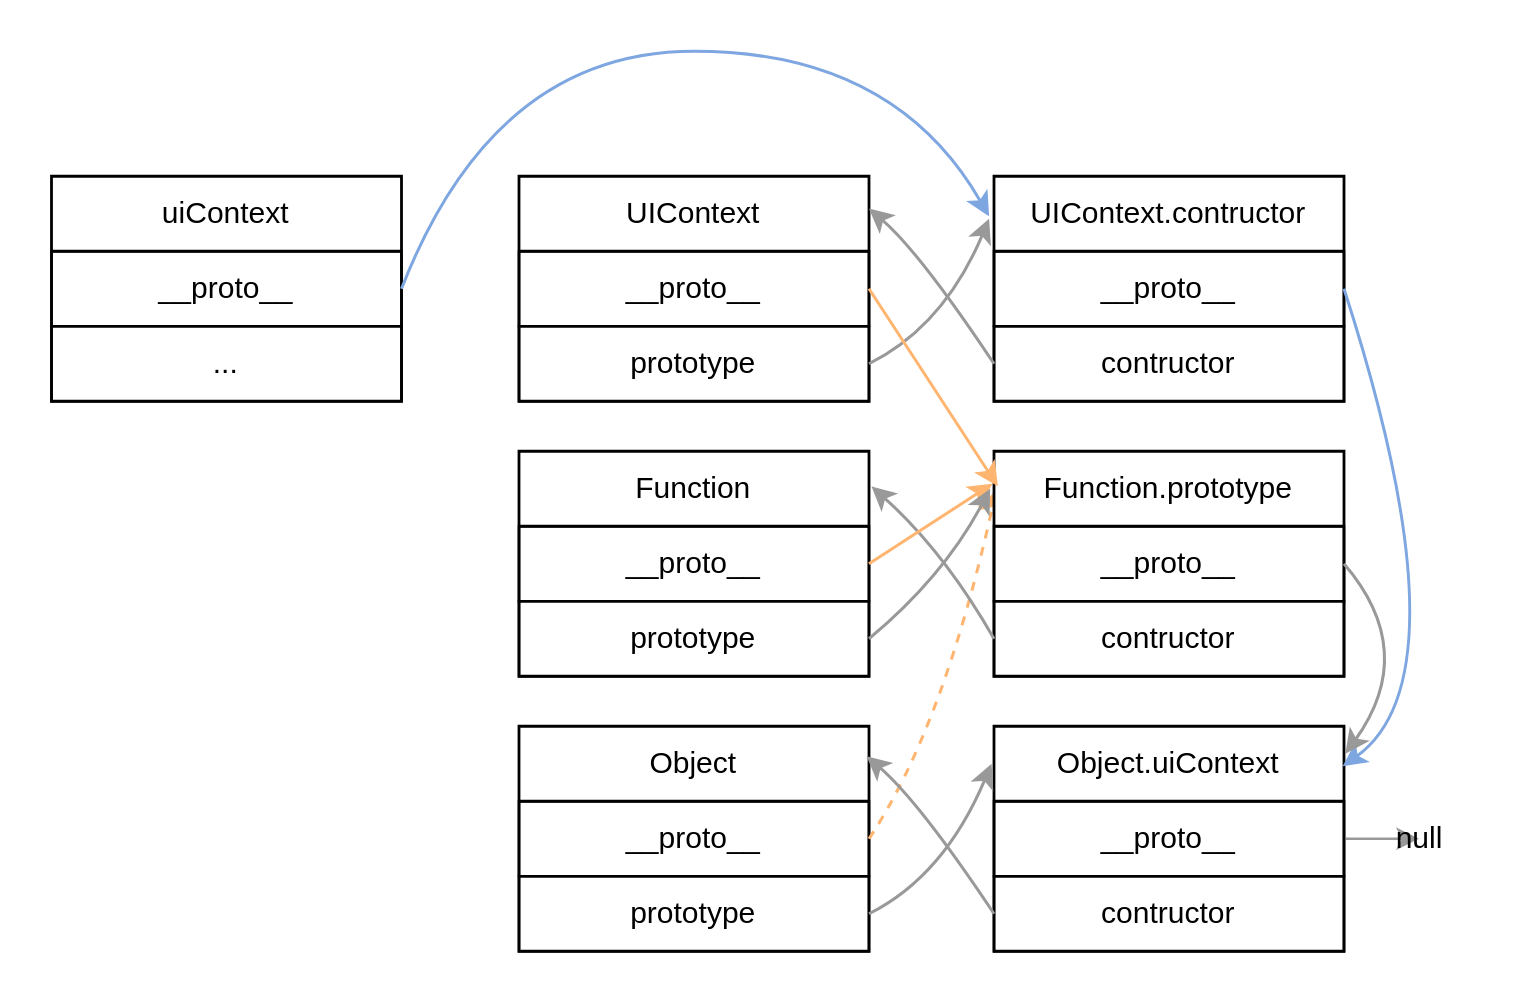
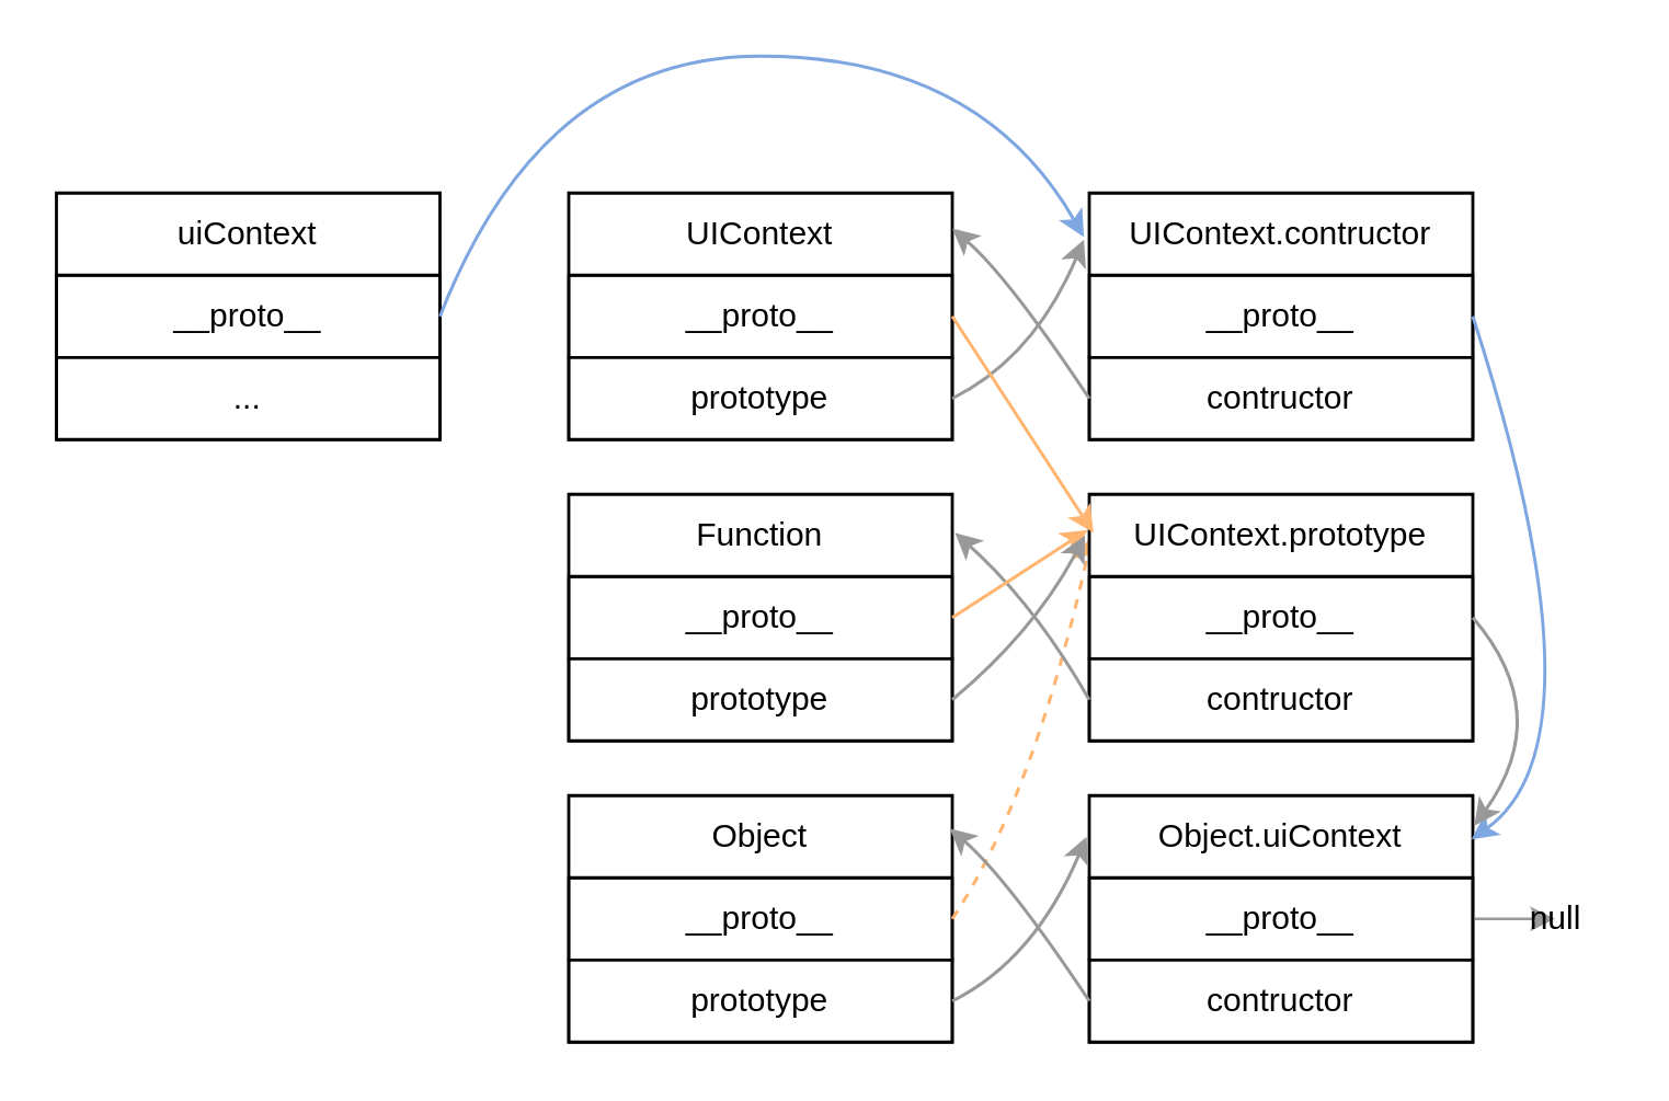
- <mxCell id="25" value="Function.prototype" style="swimlane;fontStyle=0;childLayout=stackLayout;horizontal=1;startSize=30;horizontalStack=0;resizeParent=1;resizeParentMax=0;resizeLast=0;collapsible=1;marginBottom=0;whiteSpace=wrap;html=1;strokeWidth=1.12;" vertex="1" parent="1"><mxGeometry x="397" y="180" width="140" height="90" as="geometry" /></mxCell>
+ <mxCell id="25" value="UIContext.prototype" style="swimlane;fontStyle=0;childLayout=stackLayout;horizontal=1;startSize=30;horizontalStack=0;resizeParent=1;resizeParentMax=0;resizeLast=0;collapsible=1;marginBottom=0;whiteSpace=wrap;html=1;strokeWidth=1.12;" vertex="1" parent="1"><mxGeometry x="397" y="180" width="140" height="90" as="geometry" /></mxCell>
